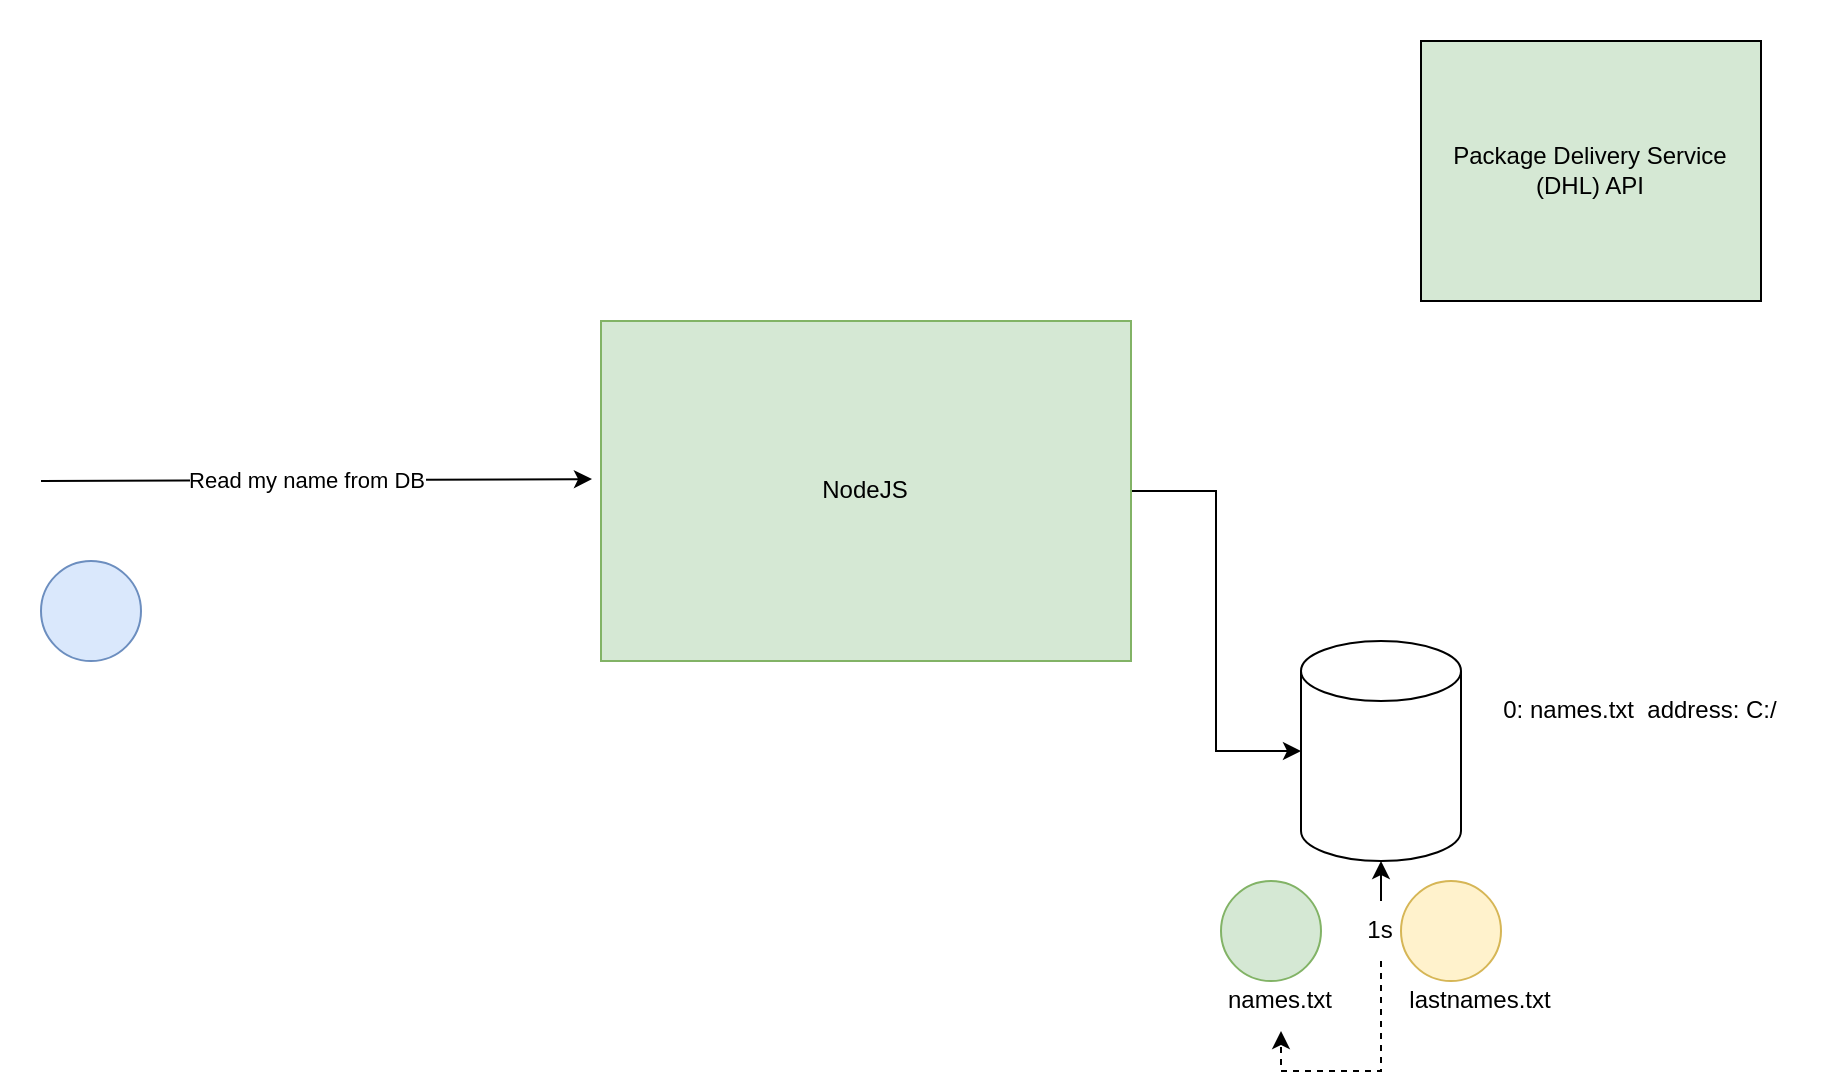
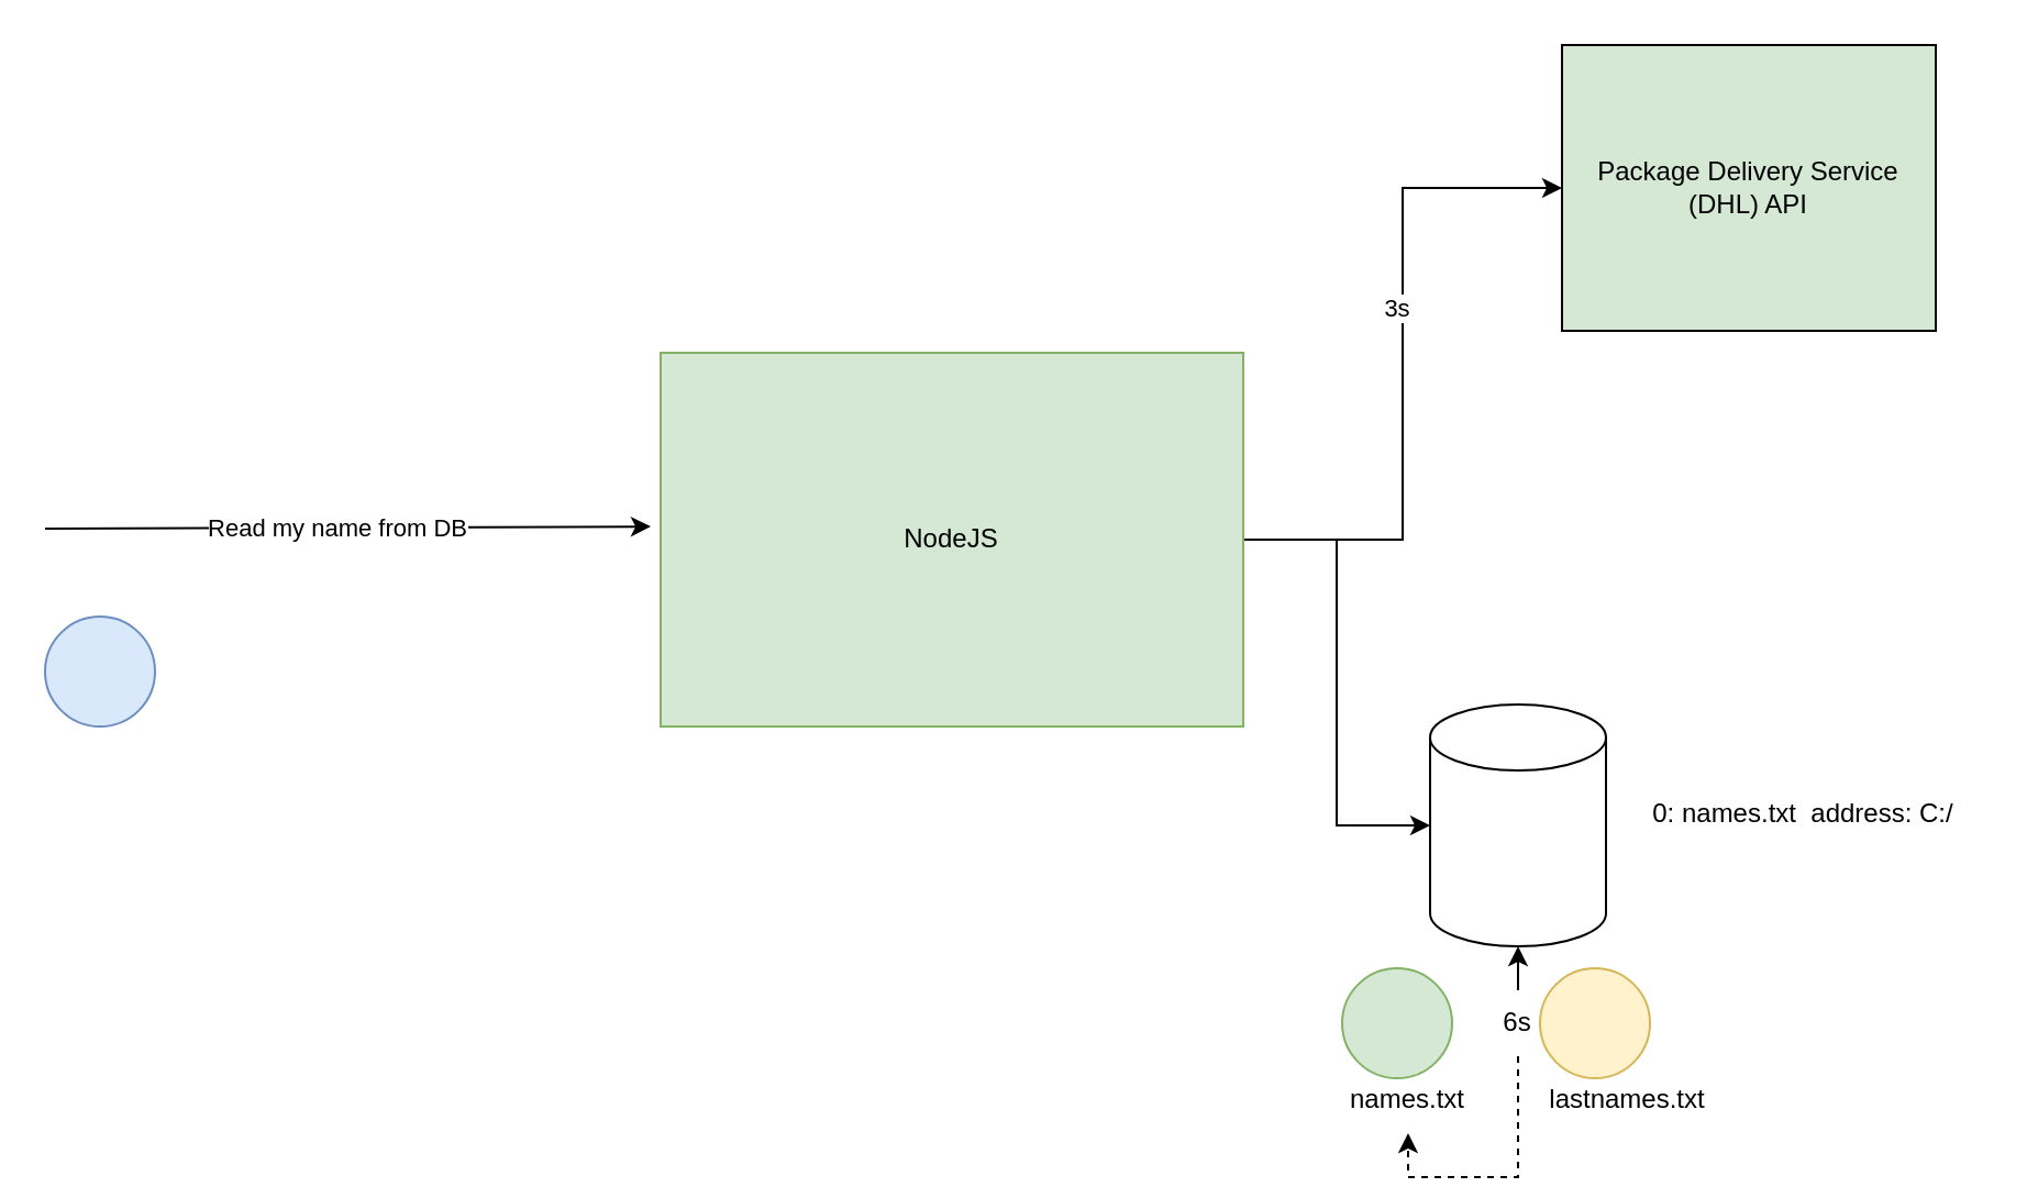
+ <mxCell id="3" style="edgeStyle=orthogonalEdgeStyle;rounded=0;orthogonalLoop=1;jettySize=auto;html=1;exitX=1;exitY=0.5;exitDx=0;exitDy=0;entryX=0;entryY=0.5;entryDx=0;entryDy=0;" edge="1" parent="1" source="5" target="18"><mxGeometry relative="1" as="geometry" /></mxCell>
+ <mxCell id="4" value="3s" style="edgeLabel;html=1;align=center;verticalAlign=middle;resizable=0;points=[];" vertex="1" connectable="0" parent="3"><mxGeometry x="0.203" y="-4" relative="1" as="geometry"><mxPoint x="-7" y="5" as="offset" /></mxGeometry></mxCell>
- <mxCell id="11" value="0: names.txt&amp;nbsp; address: C:/" style="text;html=1;strokeColor=none;fillColor=none;align=center;verticalAlign=middle;whiteSpace=wrap;rounded=0;" vertex="1" parent="1"><mxGeometry x="740" y="315" width="160" height="80" as="geometry" /></mxCell>
+ <mxCell id="11" value="0: names.txt&amp;nbsp; address: C:/" style="text;html=1;strokeColor=none;fillColor=none;align=center;verticalAlign=middle;whiteSpace=wrap;rounded=0;" vertex="1" parent="1"><mxGeometry x="740" y="330" width="160" height="80" as="geometry" /></mxCell>
- <mxCell id="14" value="1s" style="text;html=1;strokeColor=none;fillColor=none;align=center;verticalAlign=middle;whiteSpace=wrap;rounded=0;" vertex="1" parent="1"><mxGeometry x="660" y="450" width="60" height="30" as="geometry" /></mxCell>
+ <mxCell id="14" value="6s" style="text;html=1;strokeColor=none;fillColor=none;align=center;verticalAlign=middle;whiteSpace=wrap;rounded=0;" vertex="1" parent="1"><mxGeometry x="660" y="450" width="60" height="30" as="geometry" /></mxCell>
